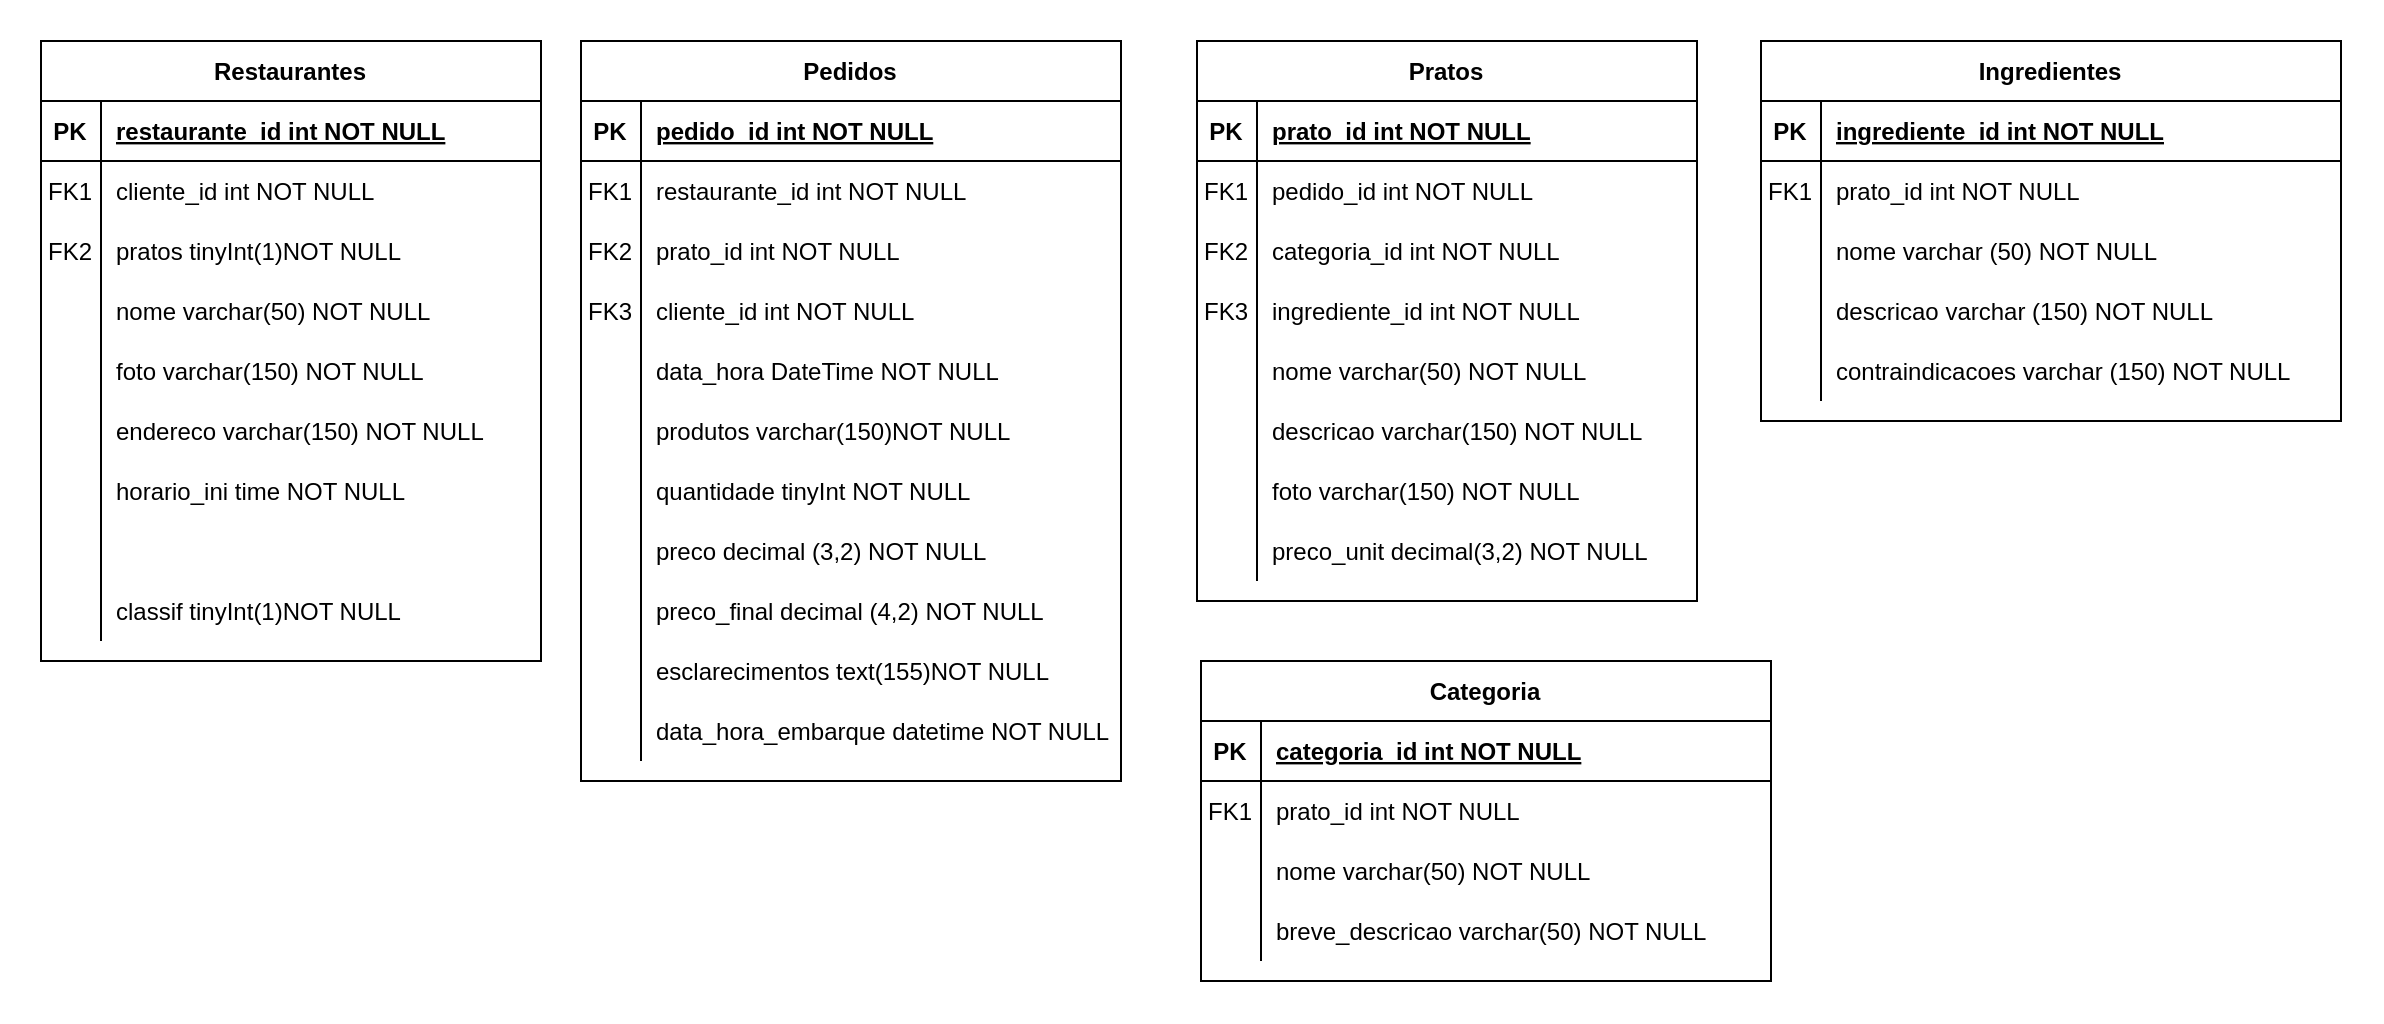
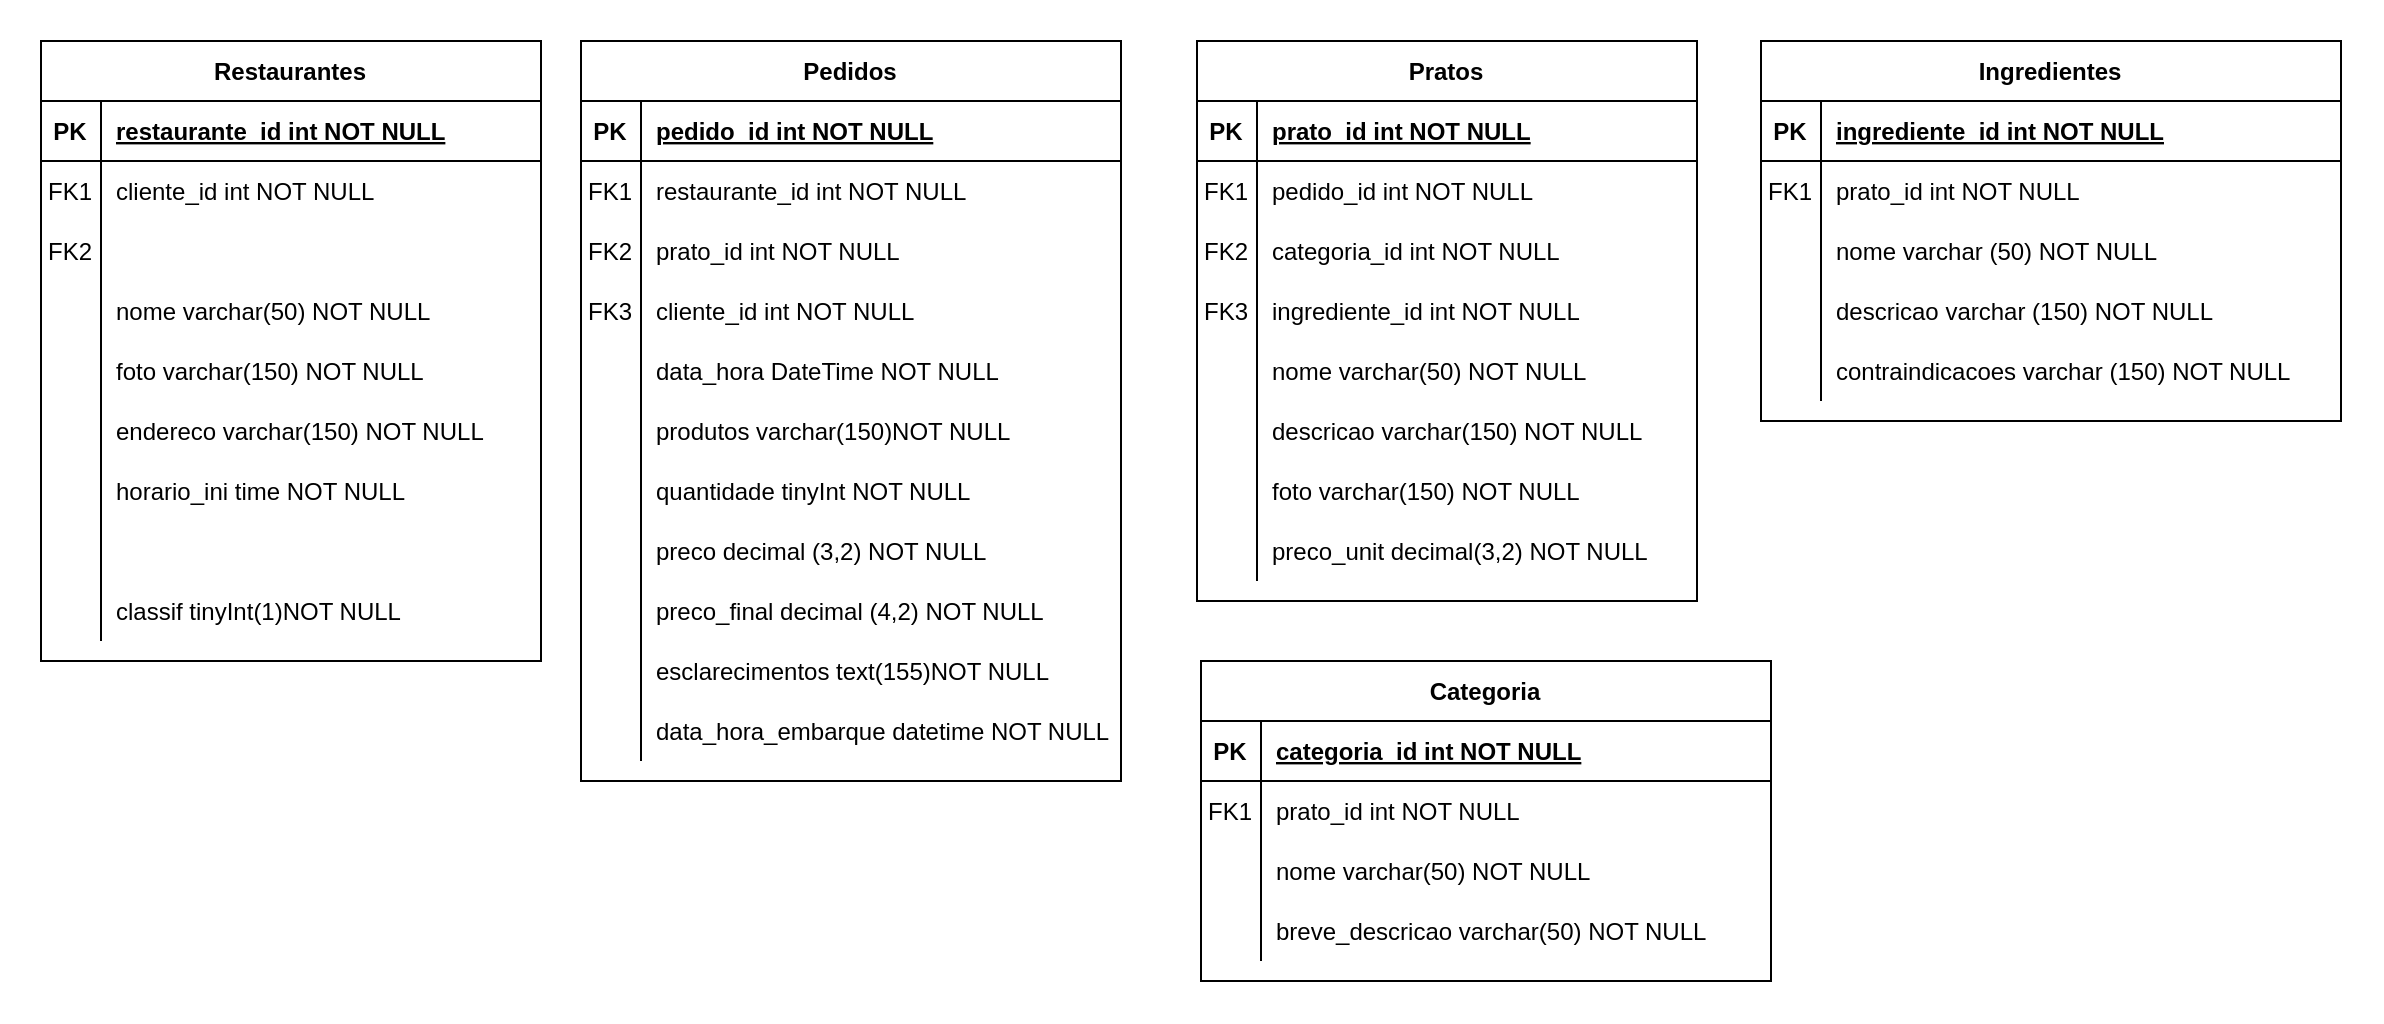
- <mxCell id="11" value="pratos tinyInt(1)NOT NULL" style="shape=partialRectangle;overflow=hidden;connectable=0;fillColor=none;top=0;left=0;bottom=0;right=0;align=left;spacingLeft=6;" parent="9" vertex="1"><mxGeometry x="30" width="220" height="30" as="geometry" /></mxCell>
